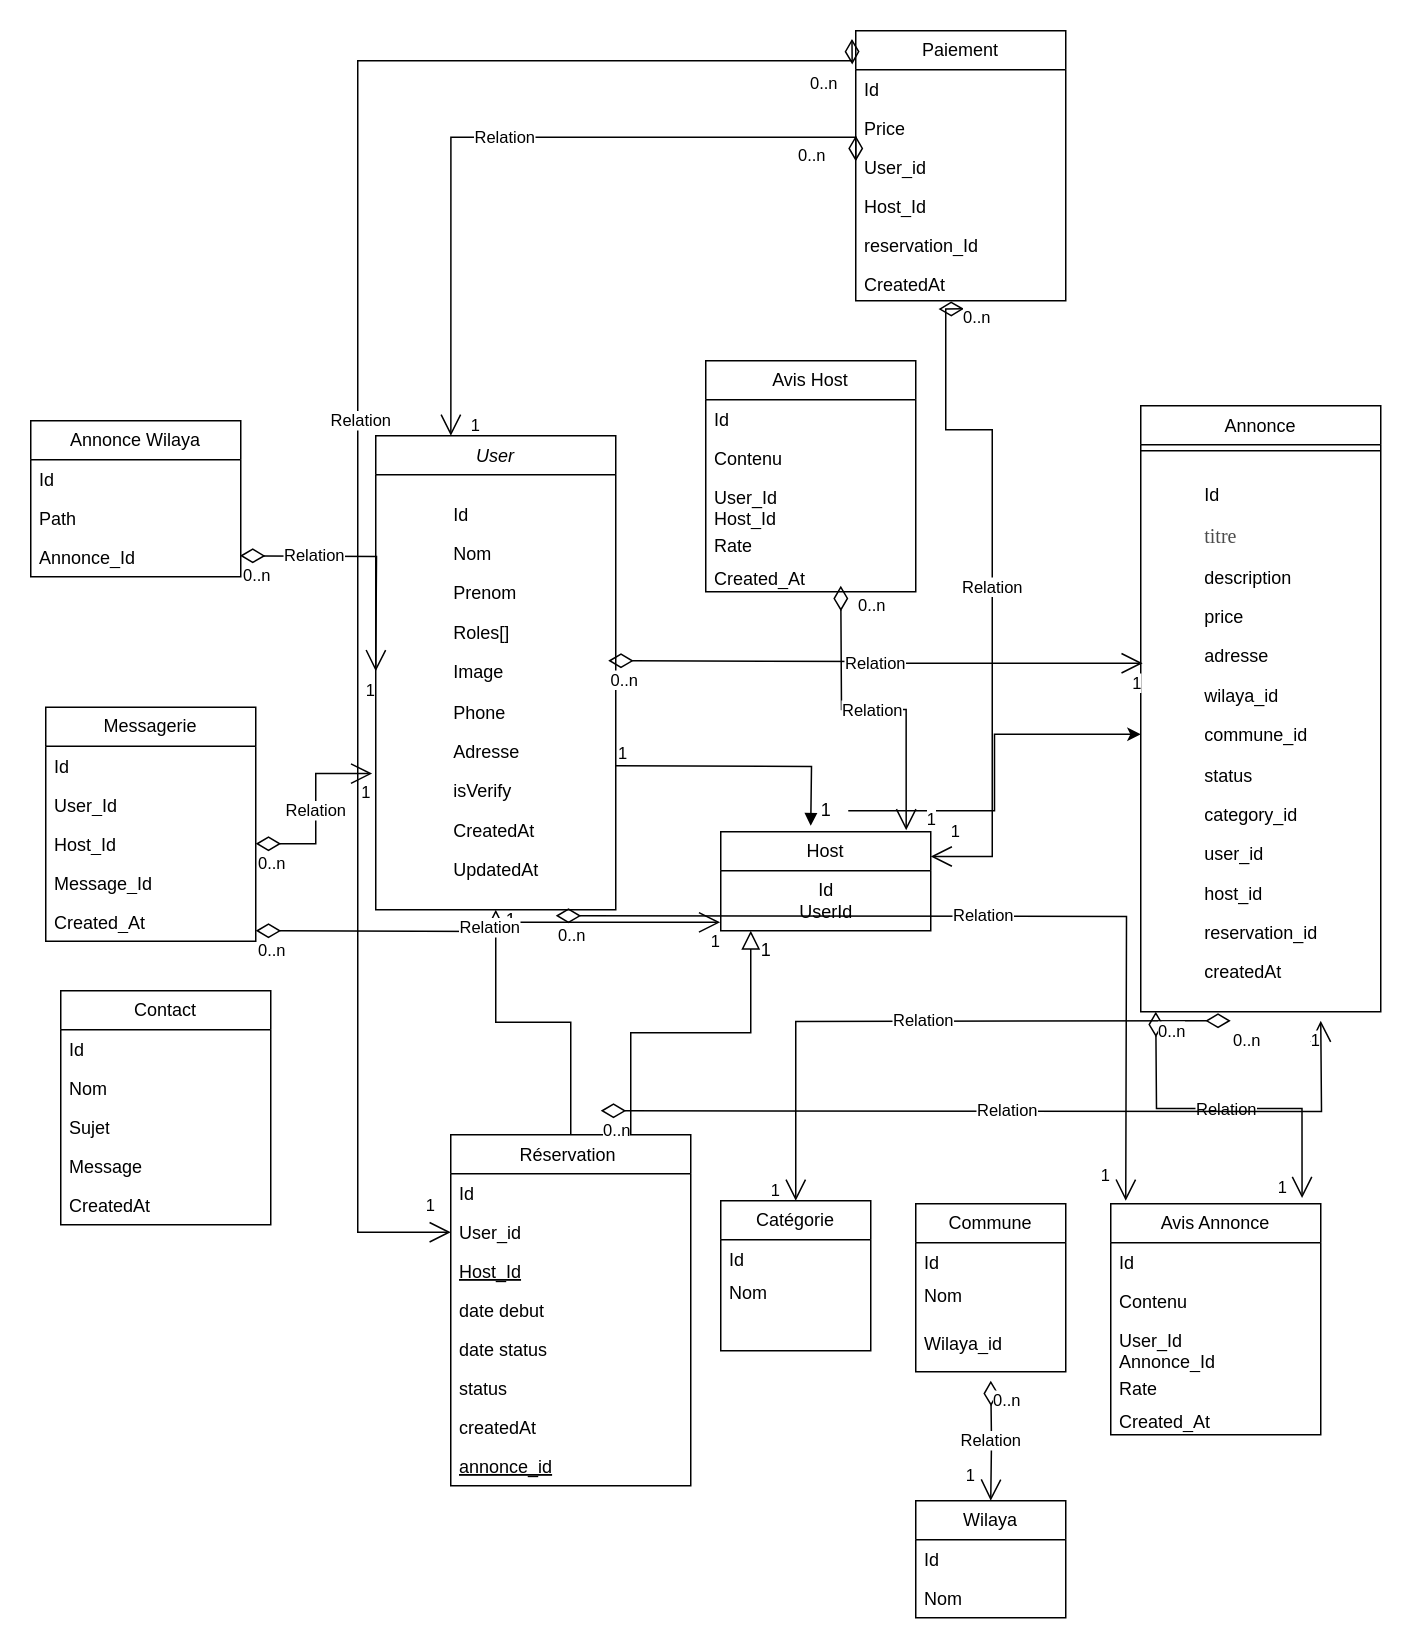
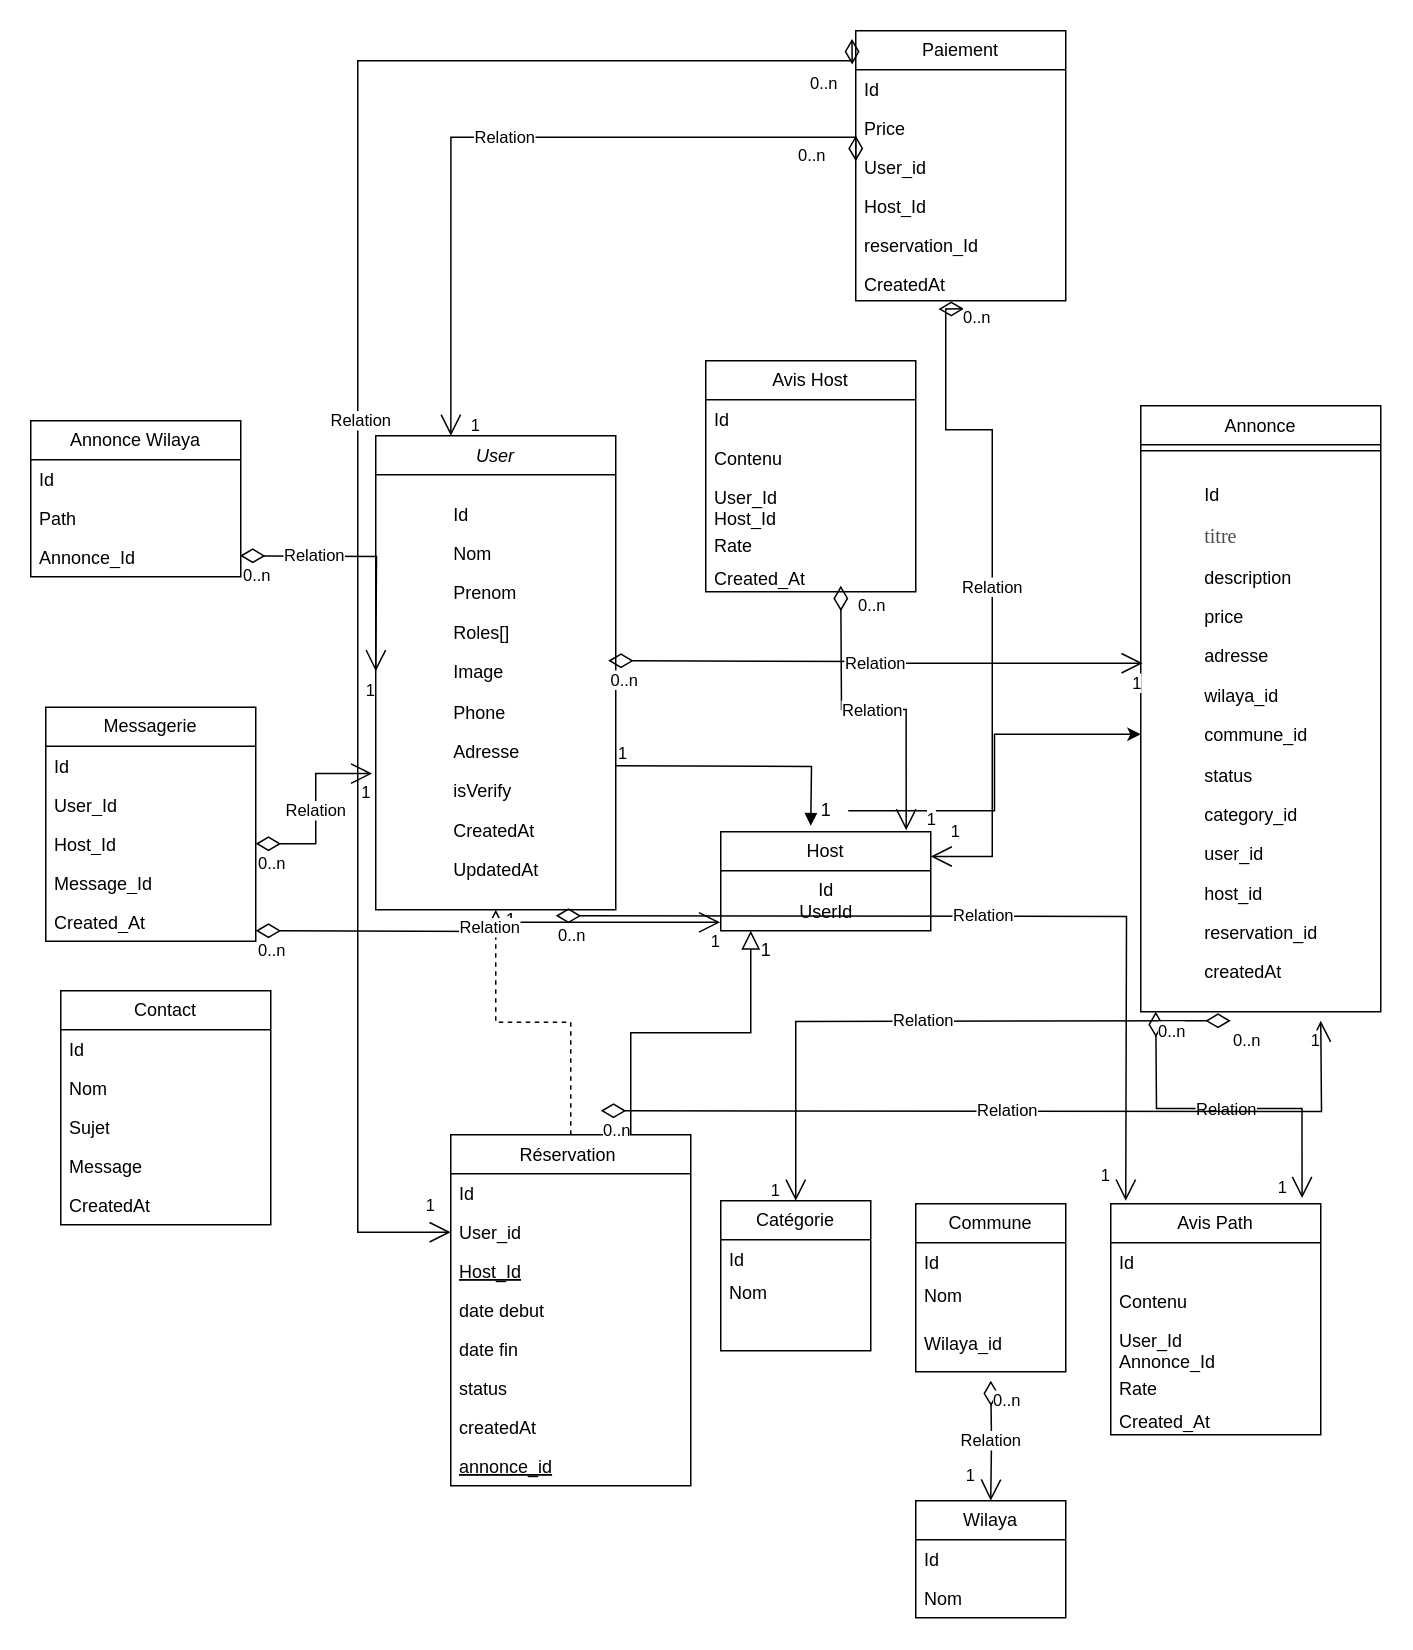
- <mxCell id="13" value="" style="endArrow=block;endSize=10;endFill=0;shadow=0;strokeWidth=1;rounded=0;edgeStyle=elbowEdgeStyle;elbow=vertical;" parent="1" source="4" target="2" edge="1"><mxGeometry width="160" relative="1" as="geometry"><mxPoint x="220" y="443" as="sourcePoint" /><mxPoint x="220" y="443" as="targetPoint" /></mxGeometry></mxCell>
+ <mxCell id="13" value="" style="endArrow=block;endSize=10;endFill=0;shadow=0;strokeWidth=1;rounded=0;edgeStyle=elbowEdgeStyle;elbow=vertical;dashed=1;" parent="1" source="4" target="2" edge="1"><mxGeometry width="160" relative="1" as="geometry"><mxPoint x="220" y="443" as="sourcePoint" /><mxPoint x="220" y="443" as="targetPoint" /></mxGeometry></mxCell>
- <mxCell id="61" value="Avis Annonce" style="swimlane;fontStyle=0;childLayout=stackLayout;horizontal=1;startSize=26;fillColor=none;horizontalStack=0;resizeParent=1;resizeParentMax=0;resizeLast=0;collapsible=1;marginBottom=0;whiteSpace=wrap;html=1;movable=1;resizable=1;rotatable=1;deletable=1;editable=1;locked=0;connectable=1;" vertex="1" parent="1"><mxGeometry x="740" y="802" width="140" height="154" as="geometry" /></mxCell>
+ <mxCell id="61" value="Avis Path" style="swimlane;fontStyle=0;childLayout=stackLayout;horizontal=1;startSize=26;fillColor=none;horizontalStack=0;resizeParent=1;resizeParentMax=0;resizeLast=0;collapsible=1;marginBottom=0;whiteSpace=wrap;html=1;movable=1;resizable=1;rotatable=1;deletable=1;editable=1;locked=0;connectable=1;" vertex="1" parent="1"><mxGeometry x="740" y="802" width="140" height="154" as="geometry" /></mxCell>
- <mxCell id="9" value="date status&#10;" style="text;align=left;verticalAlign=top;spacingLeft=4;spacingRight=4;overflow=hidden;rotatable=0;points=[[0,0.5],[1,0.5]];portConstraint=eastwest;" vertex="1" parent="4"><mxGeometry y="130" width="160" height="26" as="geometry" /></mxCell>
+ <mxCell id="9" value="date fin&#10;" style="text;align=left;verticalAlign=top;spacingLeft=4;spacingRight=4;overflow=hidden;rotatable=0;points=[[0,0.5],[1,0.5]];portConstraint=eastwest;" vertex="1" parent="4"><mxGeometry y="130" width="160" height="26" as="geometry" /></mxCell>
